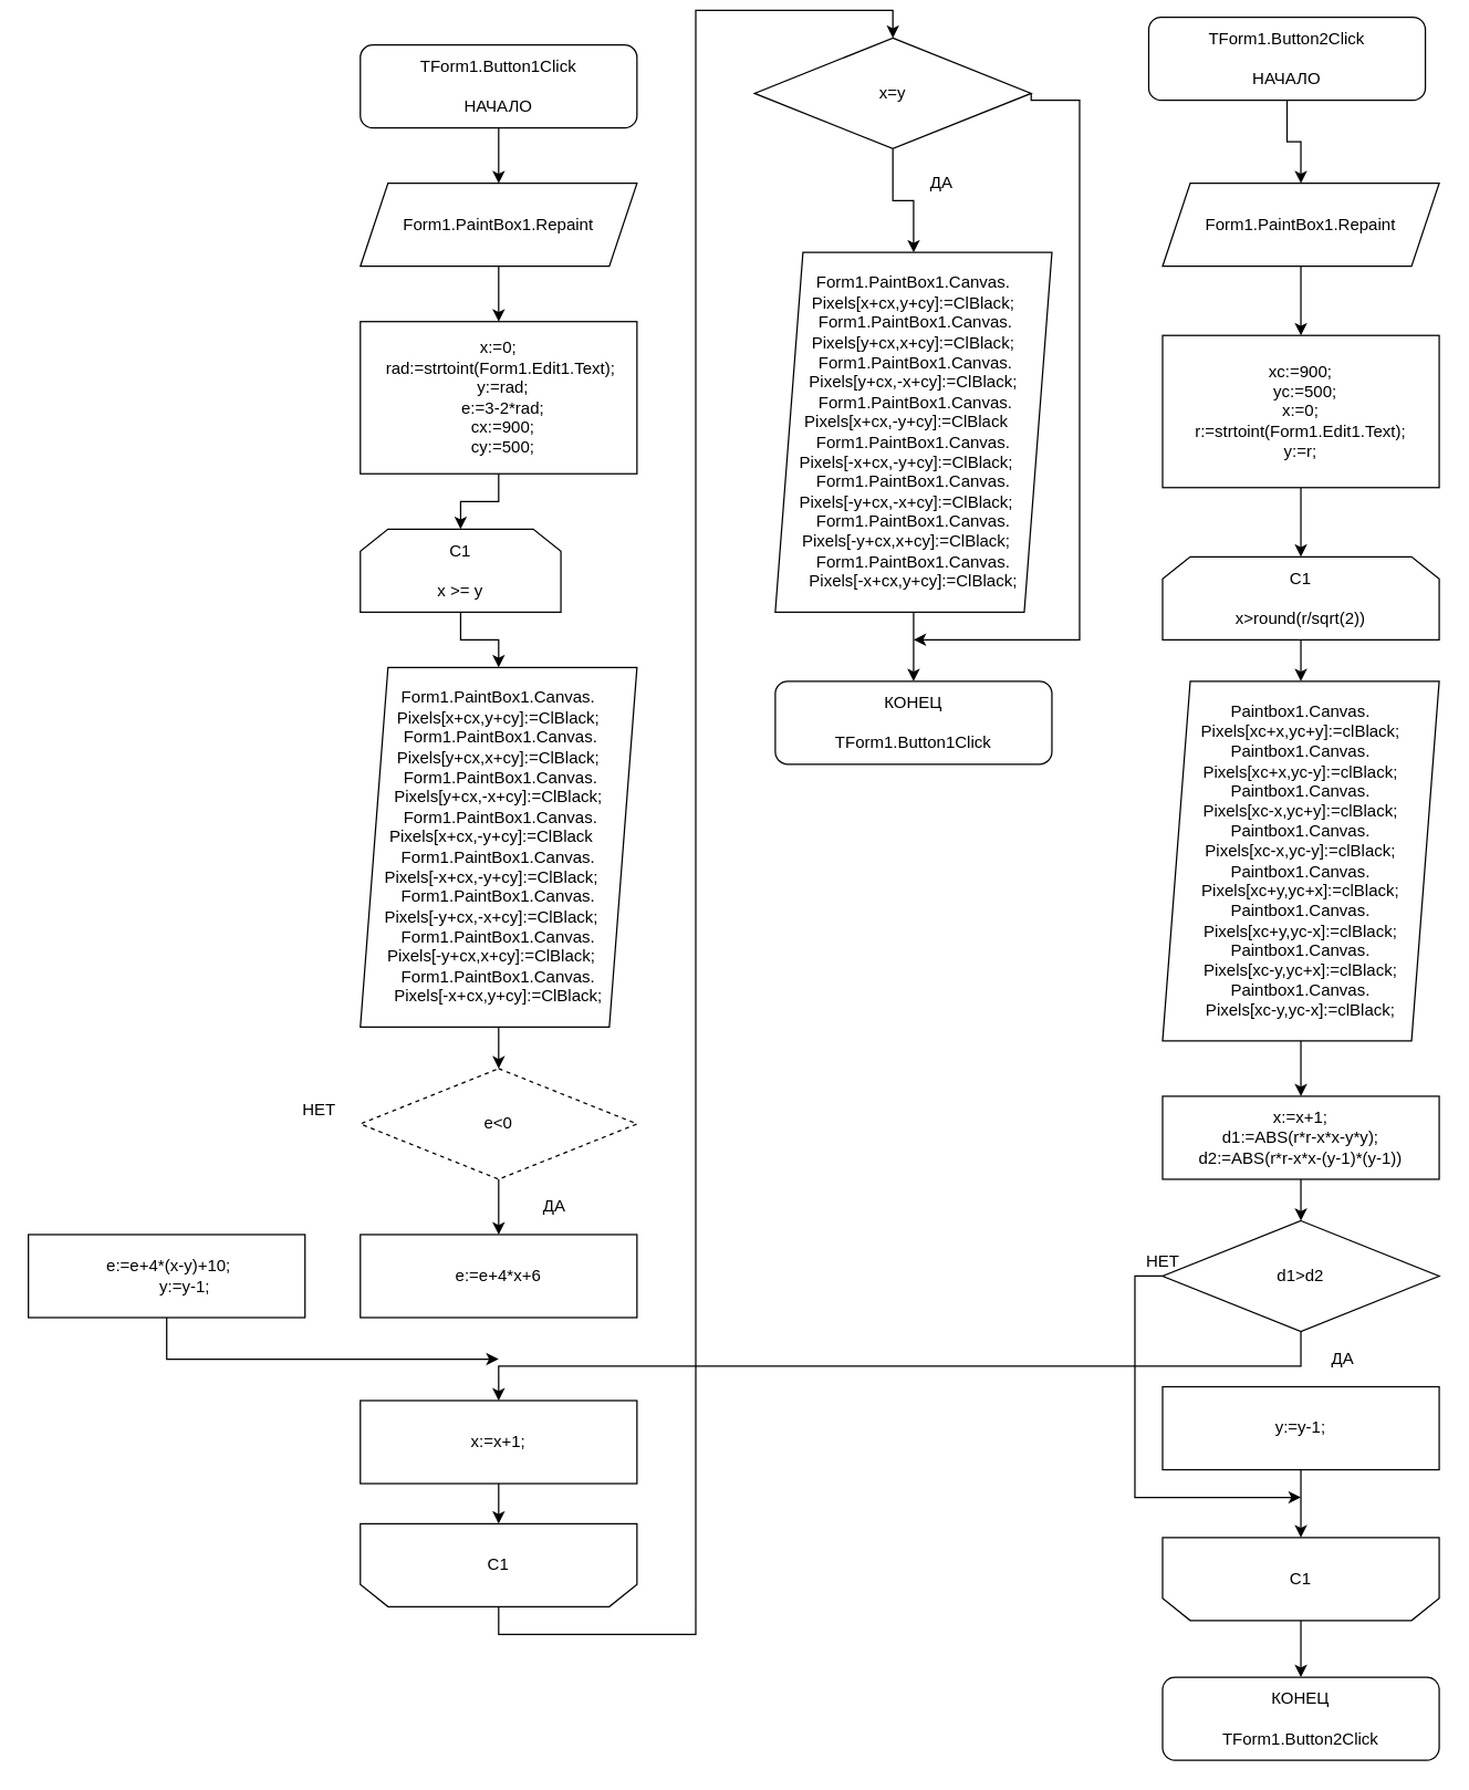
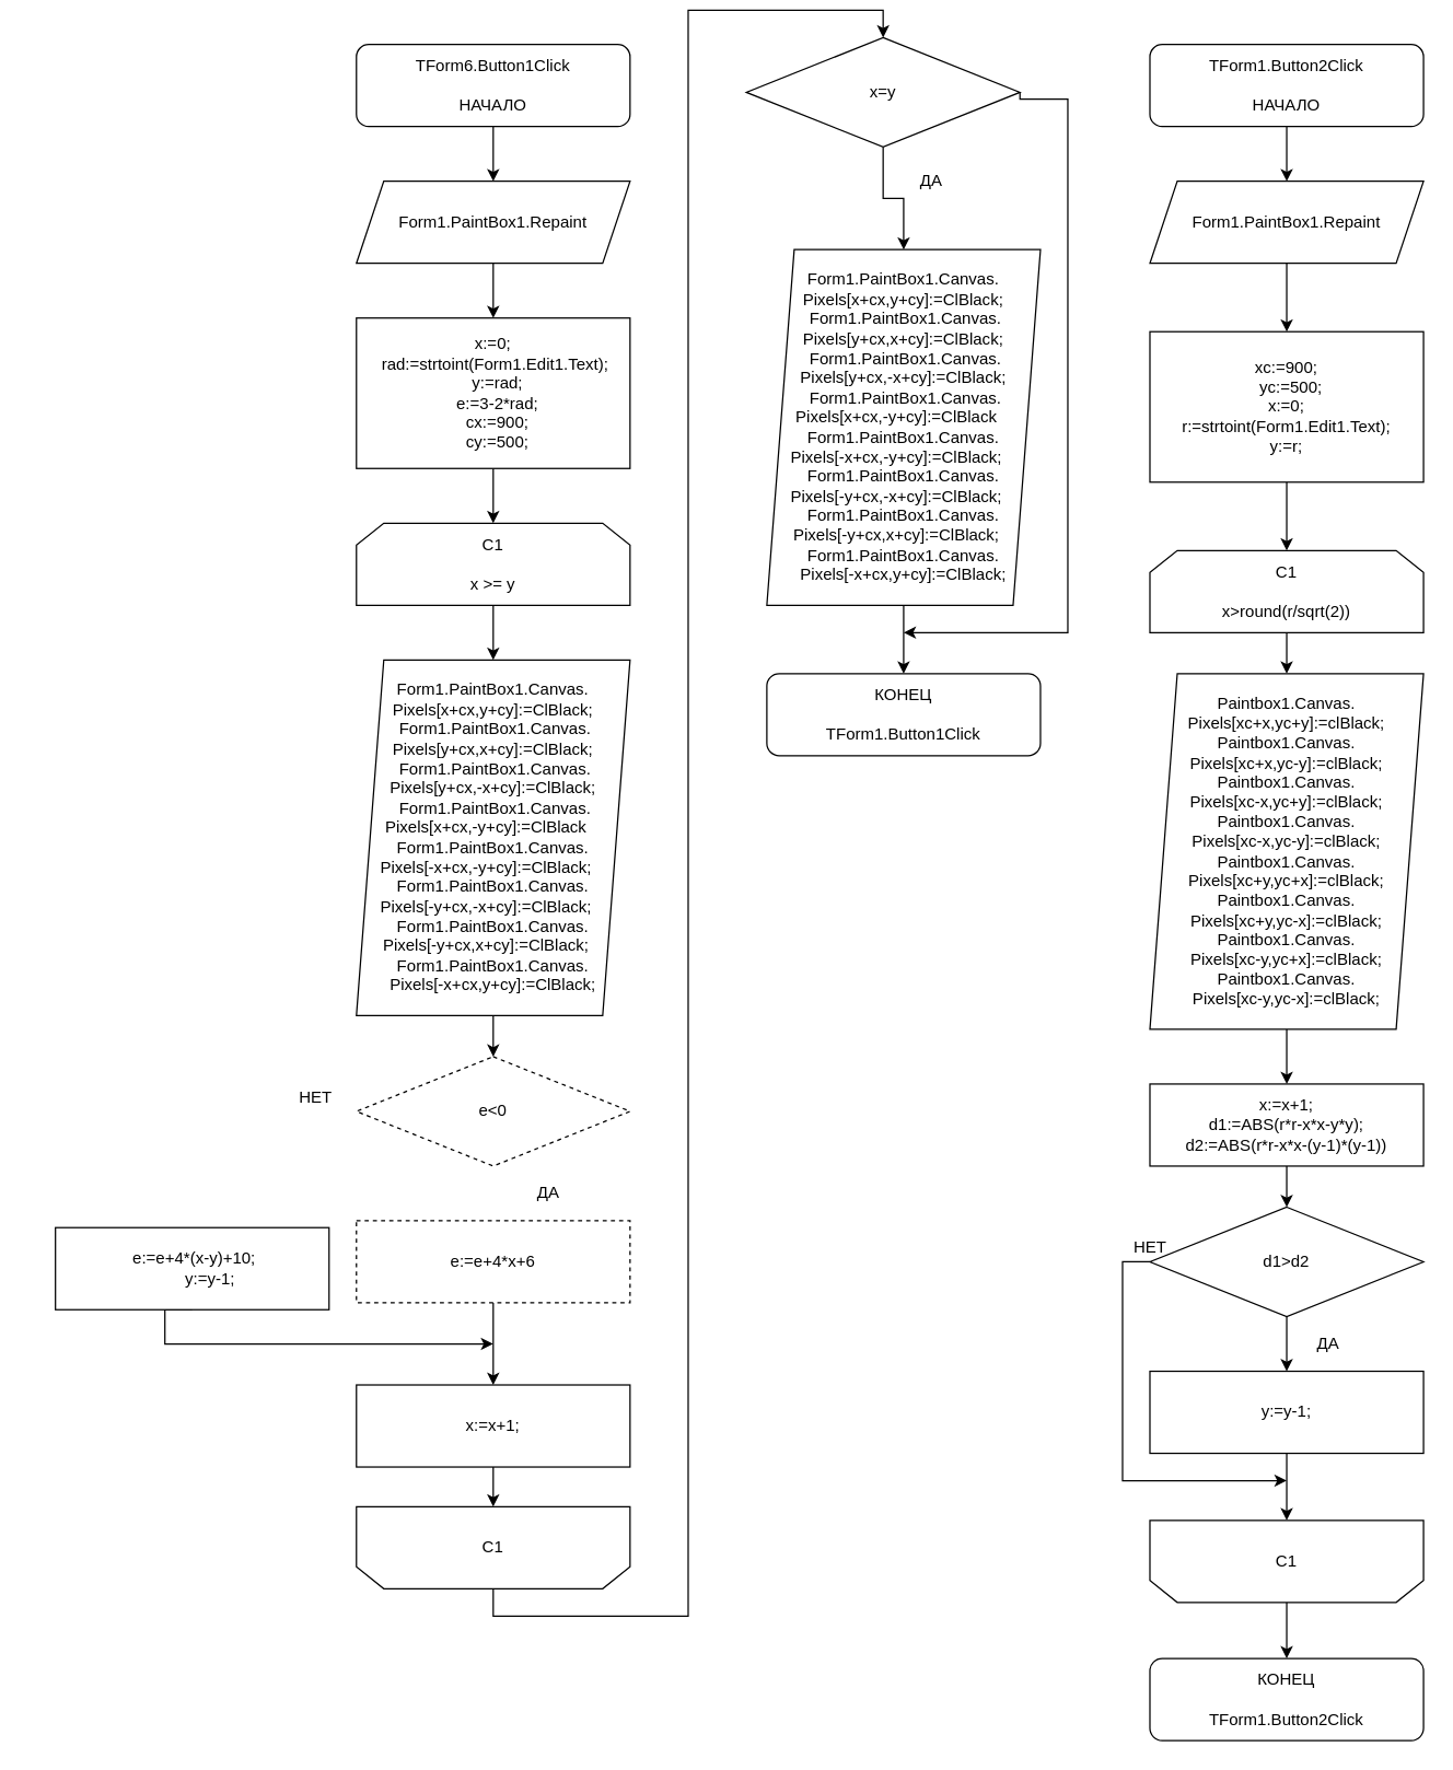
- <mxCell id="32" value="TForm1.Button2Click&lt;br&gt;&lt;br&gt;НАЧАЛО" style="rounded=1;whiteSpace=wrap;html=1;" vertex="1" parent="1"><mxGeometry x="830" y="5" width="200" height="60" as="geometry" /></mxCell>
+ <mxCell id="32" value="TForm1.Button2Click&lt;br&gt;&lt;br&gt;НАЧАЛО" style="rounded=1;whiteSpace=wrap;html=1;" vertex="1" parent="1"><mxGeometry x="840" y="25" width="200" height="60" as="geometry" /></mxCell>
- <mxCell id="3" value="TForm1.Button1Click&lt;br&gt;&lt;br&gt;НАЧАЛО" style="rounded=1;whiteSpace=wrap;html=1;" vertex="1" parent="1"><mxGeometry x="260" y="25" width="200" height="60" as="geometry" /></mxCell>
+ <mxCell id="3" value="TForm6.Button1Click&lt;br&gt;&lt;br&gt;НАЧАЛО" style="rounded=1;whiteSpace=wrap;html=1;" vertex="1" parent="1"><mxGeometry x="260" y="25" width="200" height="60" as="geometry" /></mxCell>
- <mxCell id="9" value="С1&lt;br&gt;&lt;br&gt;х &amp;gt;= y" style="shape=loopLimit;whiteSpace=wrap;html=1;" vertex="1" parent="1"><mxGeometry x="260" y="375" width="145" height="60" as="geometry" /></mxCell>
+ <mxCell id="9" value="С1&lt;br&gt;&lt;br&gt;х &amp;gt;= y" style="shape=loopLimit;whiteSpace=wrap;html=1;" vertex="1" parent="1"><mxGeometry x="260" y="375" width="200" height="60" as="geometry" /></mxCell>
- <mxCell id="12" style="edgeStyle=orthogonalEdgeStyle;rounded=0;orthogonalLoop=1;jettySize=auto;html=1;exitX=0.5;exitY=1;exitDx=0;exitDy=0;entryX=0.5;entryY=0;entryDx=0;entryDy=0;" edge="1" parent="1" source="13" target="15"><mxGeometry relative="1" as="geometry" /></mxCell>
- <mxCell id="18" value="&lt;div&gt;&amp;nbsp;e:=e+4*(x-y)+10;&lt;/div&gt;&lt;div&gt;&amp;nbsp; &amp;nbsp; &amp;nbsp; &amp;nbsp; y:=y-1;&lt;/div&gt;" style="rounded=0;whiteSpace=wrap;html=1;" vertex="1" parent="1"><mxGeometry x="20" y="885" width="200" height="60" as="geometry" /></mxCell>
+ <mxCell id="18" value="&lt;div&gt;&amp;nbsp;e:=e+4*(x-y)+10;&lt;/div&gt;&lt;div&gt;&amp;nbsp; &amp;nbsp; &amp;nbsp; &amp;nbsp; y:=y-1;&lt;/div&gt;" style="rounded=0;whiteSpace=wrap;html=1;" vertex="1" parent="1"><mxGeometry x="40" y="890" width="200" height="60" as="geometry" /></mxCell>
- <mxCell id="15" value="e:=e+4*x+6" style="rounded=0;whiteSpace=wrap;html=1;" vertex="1" parent="1"><mxGeometry x="260" y="885" width="200" height="60" as="geometry" /></mxCell>
+ <mxCell id="15" value="e:=e+4*x+6" style="rounded=0;whiteSpace=wrap;html=1;dashed=1;" vertex="1" parent="1"><mxGeometry x="260" y="885" width="200" height="60" as="geometry" /></mxCell>
+ <mxCell id="14" style="edgeStyle=orthogonalEdgeStyle;rounded=0;orthogonalLoop=1;jettySize=auto;html=1;exitX=0.5;exitY=1;exitDx=0;exitDy=0;entryX=0.5;entryY=0;entryDx=0;entryDy=0;" edge="1" parent="1" source="15" target="21"><mxGeometry relative="1" as="geometry" /></mxCell>
- <mxCell id="45" style="edgeStyle=orthogonalEdgeStyle;rounded=0;orthogonalLoop=1;jettySize=auto;html=1;exitX=0.5;exitY=1;exitDx=0;exitDy=0;" edge="1" parent="1" source="47" target="21"><mxGeometry relative="1" as="geometry" /></mxCell>
+ <mxCell id="45" style="edgeStyle=orthogonalEdgeStyle;rounded=0;orthogonalLoop=1;jettySize=auto;html=1;exitX=0.5;exitY=1;exitDx=0;exitDy=0;entryX=0.5;entryY=0;entryDx=0;entryDy=0;" edge="1" parent="1" source="47" target="49"><mxGeometry relative="1" as="geometry" /></mxCell>
